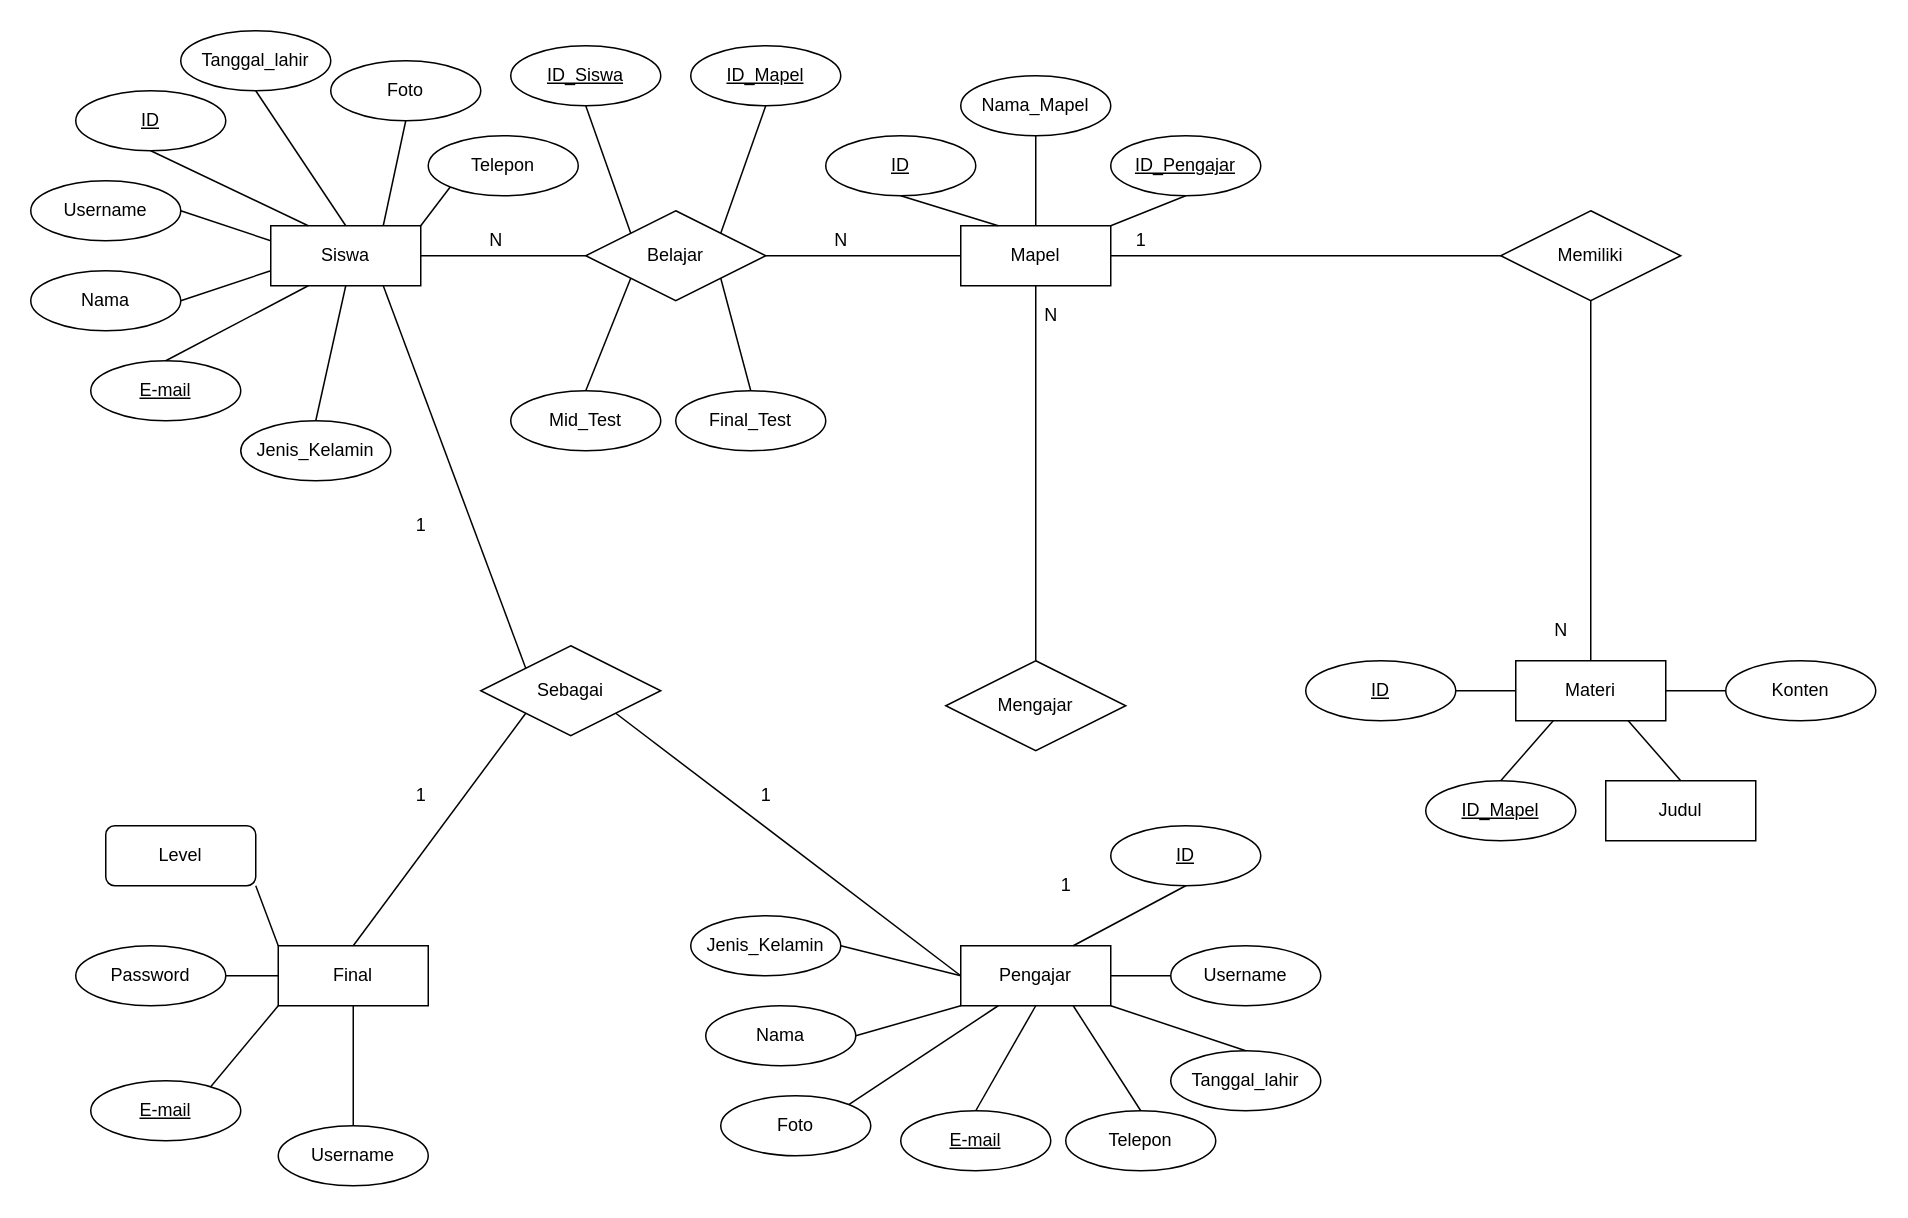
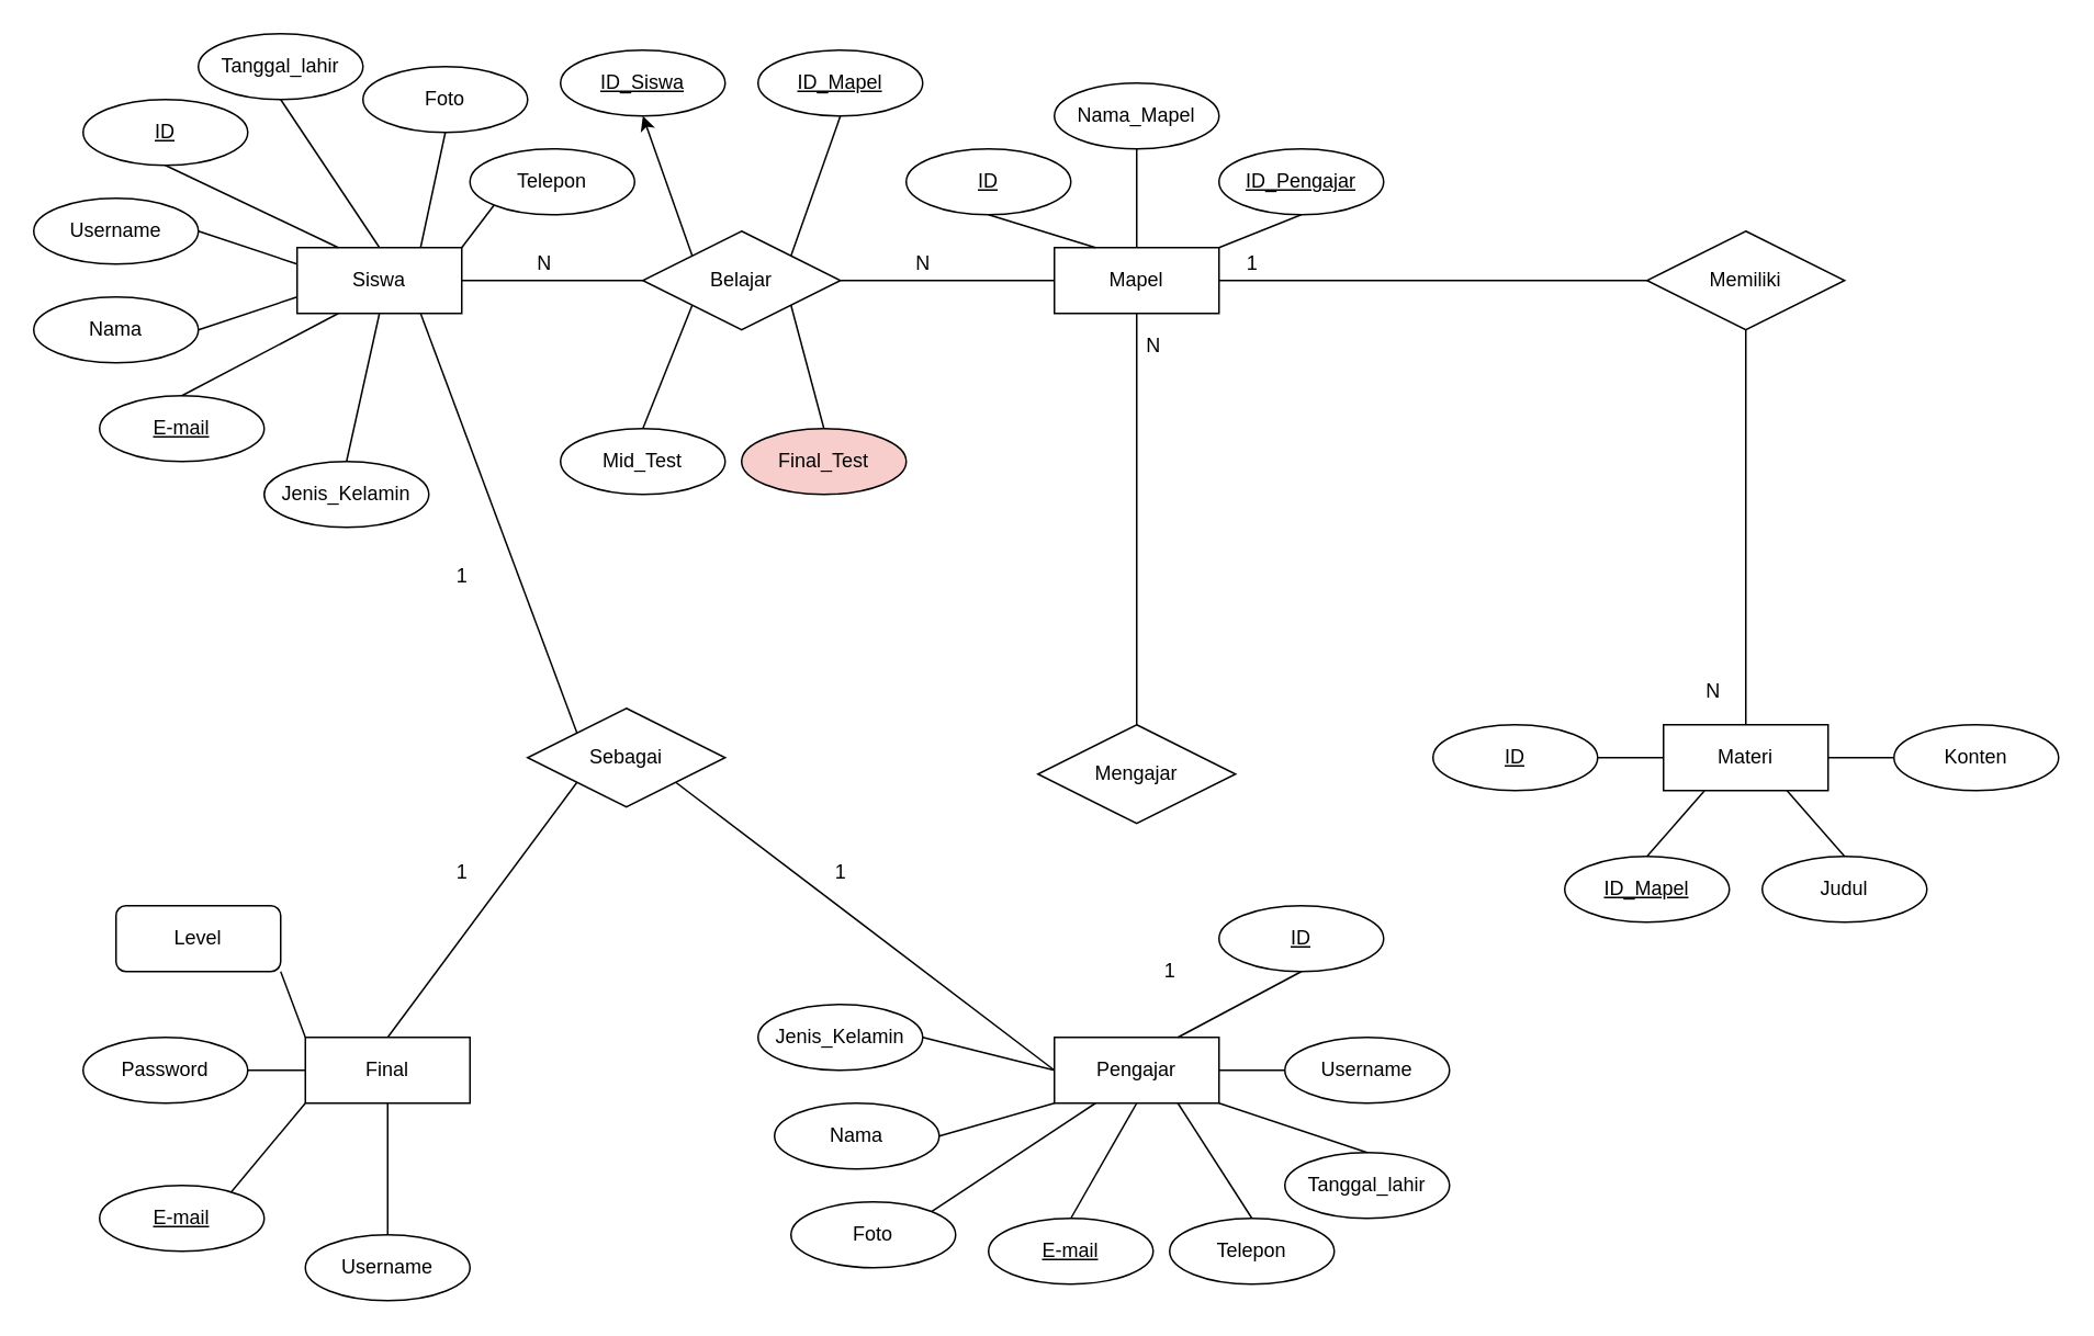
- <mxCell id="22" value="" style="endArrow=none;html=1;entryX=0.5;entryY=1;entryDx=0;entryDy=0;exitX=0;exitY=0;exitDx=0;exitDy=0;" parent="1" source="18" target="27" edge="1"><mxGeometry width="50" height="50" relative="1" as="geometry"><mxPoint x="490" y="165" as="sourcePoint" /><mxPoint x="390" y="70" as="targetPoint" /></mxGeometry></mxCell>
+ <mxCell id="22" value="" style="endArrow=classic;html=1;entryX=0.5;entryY=1;entryDx=0;entryDy=0;exitX=0;exitY=0;exitDx=0;exitDy=0;" parent="1" source="18" target="27" edge="1"><mxGeometry width="50" height="50" relative="1" as="geometry"><mxPoint x="490" y="165" as="sourcePoint" /><mxPoint x="390" y="70" as="targetPoint" /></mxGeometry></mxCell>
- <mxCell id="24" value="Final_Test" style="ellipse;whiteSpace=wrap;html=1;align=center;" parent="1" vertex="1"><mxGeometry x="450" y="260" width="100" height="40" as="geometry" /></mxCell>
+ <mxCell id="24" value="Final_Test" style="ellipse;whiteSpace=wrap;html=1;align=center;fillColor=#f8cecc;" parent="1" vertex="1"><mxGeometry x="450" y="260" width="100" height="40" as="geometry" /></mxCell>
- <mxCell id="75" value="Judul" style="whiteSpace=wrap;html=1;align=center;fontStyle=0;rounded=0;" parent="1" vertex="1"><mxGeometry x="1070" y="520" width="100" height="40" as="geometry" /></mxCell>
+ <mxCell id="75" value="Judul" style="ellipse;whiteSpace=wrap;html=1;align=center;fontStyle=0;" parent="1" vertex="1"><mxGeometry x="1070" y="520" width="100" height="40" as="geometry" /></mxCell>
